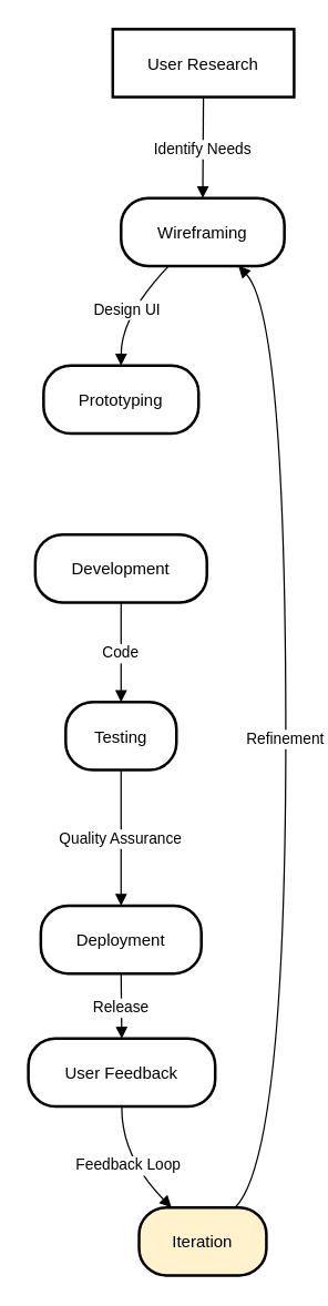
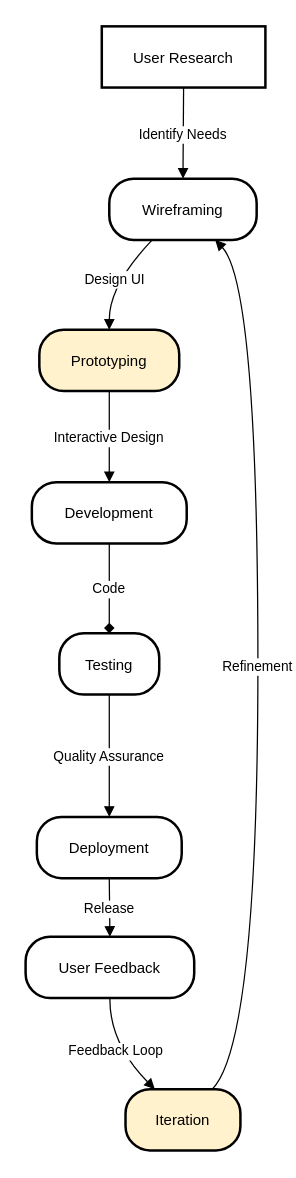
- <mxCell id="4" value="Prototyping" style="rounded=1;arcSize=40;strokeWidth=2" vertex="1" parent="1"><mxGeometry x="31" y="263" width="112" height="49" as="geometry" /></mxCell>
+ <mxCell id="4" value="Prototyping" style="rounded=1;arcSize=40;strokeWidth=2;fillColor=#fff2cc;" vertex="1" parent="1"><mxGeometry x="31" y="263" width="112" height="49" as="geometry" /></mxCell>
+ <mxCell id="12" value="Interactive Design" style="curved=1;startArrow=none;endArrow=block;exitX=0.5;exitY=0.99;entryX=0.5;entryY=-0.01;" edge="1" parent="1" source="4" target="5"><mxGeometry relative="1" as="geometry"><Array as="points" /></mxGeometry></mxCell>
- <mxCell id="13" value="Code" style="curved=1;startArrow=none;endArrow=block;exitX=0.5;exitY=0.98;entryX=0.5;entryY=0;" edge="1" parent="1" source="5" target="6"><mxGeometry relative="1" as="geometry"><Array as="points" /></mxGeometry></mxCell>
+ <mxCell id="13" value="Code" style="curved=1;startArrow=none;endArrow=diamond;exitX=0.5;exitY=0.98;entryX=0.5;entryY=0;" edge="1" parent="1" source="5" target="6"><mxGeometry relative="1" as="geometry"><Array as="points" /></mxGeometry></mxCell>
